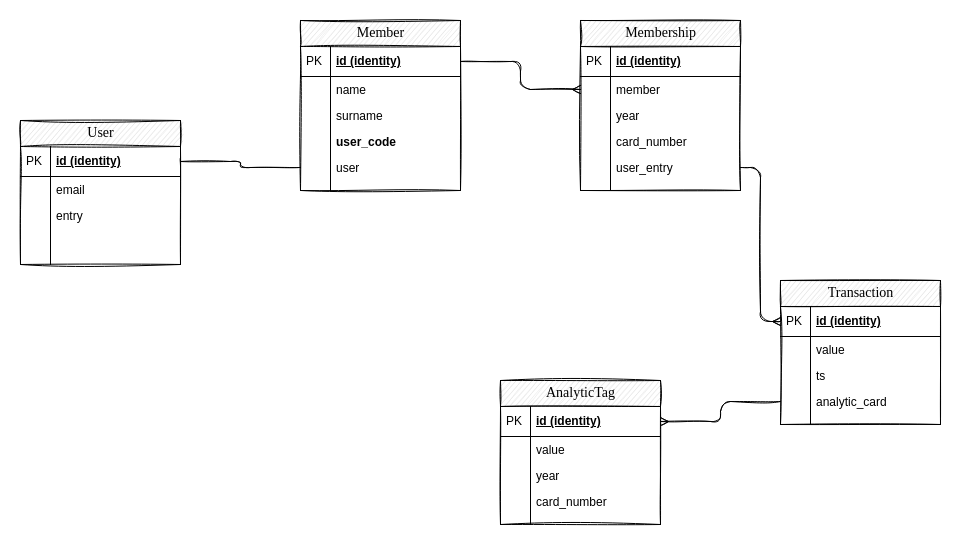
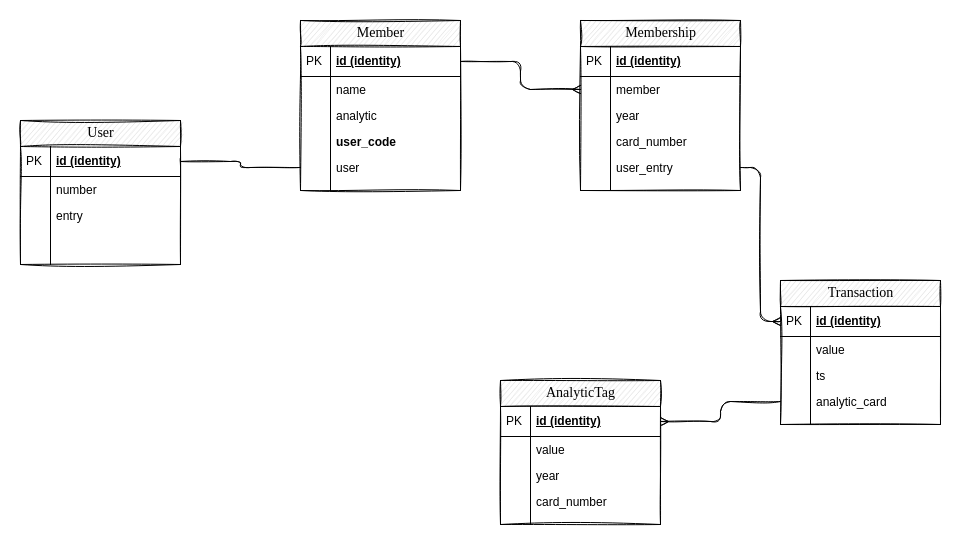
- <mxCell id="18" value="surname" style="shape=partialRectangle;top=0;left=0;right=0;bottom=0;html=1;align=left;verticalAlign=top;fillColor=none;spacingLeft=34;spacingRight=4;whiteSpace=wrap;overflow=hidden;rotatable=0;points=[[0,0.5],[1,0.5]];portConstraint=eastwest;dropTarget=0;" parent="13" vertex="1"><mxGeometry y="82" width="160" height="26" as="geometry" /></mxCell>
+ <mxCell id="18" value="analytic" style="shape=partialRectangle;top=0;left=0;right=0;bottom=0;html=1;align=left;verticalAlign=top;fillColor=none;spacingLeft=34;spacingRight=4;whiteSpace=wrap;overflow=hidden;rotatable=0;points=[[0,0.5],[1,0.5]];portConstraint=eastwest;dropTarget=0;" parent="13" vertex="1"><mxGeometry y="82" width="160" height="26" as="geometry" /></mxCell>
- <mxCell id="5" value="email" style="shape=partialRectangle;top=0;left=0;right=0;bottom=0;html=1;align=left;verticalAlign=top;fillColor=none;spacingLeft=34;spacingRight=4;whiteSpace=wrap;overflow=hidden;rotatable=0;points=[[0,0.5],[1,0.5]];portConstraint=eastwest;dropTarget=0;" parent="2" vertex="1"><mxGeometry y="56" width="160" height="26" as="geometry" /></mxCell>
+ <mxCell id="5" value="number" style="shape=partialRectangle;top=0;left=0;right=0;bottom=0;html=1;align=left;verticalAlign=top;fillColor=none;spacingLeft=34;spacingRight=4;whiteSpace=wrap;overflow=hidden;rotatable=0;points=[[0,0.5],[1,0.5]];portConstraint=eastwest;dropTarget=0;" parent="2" vertex="1"><mxGeometry y="56" width="160" height="26" as="geometry" /></mxCell>
